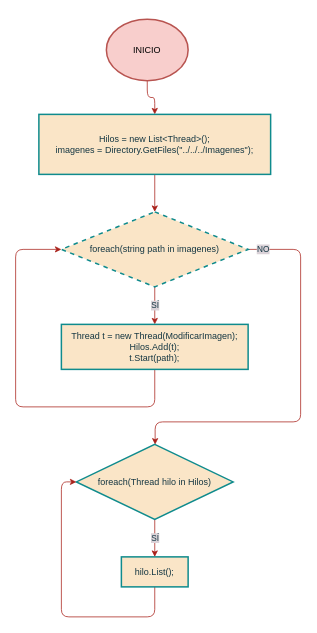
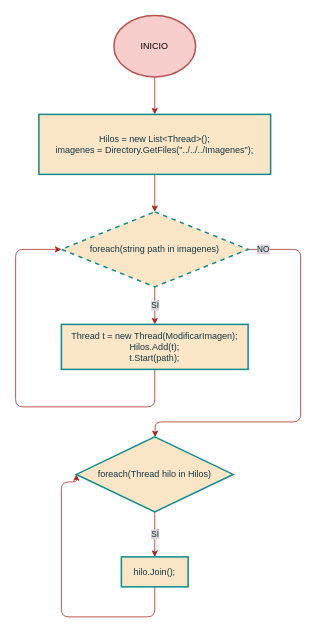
- <mxCell id="3" value="INICIO" style="strokeWidth=2;html=1;shape=mxgraph.flowchart.start_2;whiteSpace=wrap;fontStyle=0;horizontal=1;align=center;fontSize=12;fillColor=#f8cecc;strokeColor=#b85450;" vertex="1" parent="1"><mxGeometry x="141" y="25" width="109" height="82" as="geometry" /></mxCell>
+ <mxCell id="3" value="INICIO" style="strokeWidth=2;html=1;shape=mxgraph.flowchart.start_2;whiteSpace=wrap;fontStyle=0;horizontal=1;align=center;fontSize=12;fillColor=#f8cecc;strokeColor=#b85450;" vertex="1" parent="1"><mxGeometry x="151" y="20" width="109" height="82" as="geometry" /></mxCell>
- <mxCell id="12" value="foreach(Thread hilo in Hilos)" style="rhombus;whiteSpace=wrap;html=1;fontColor=#143642;fontStyle=0;strokeColor=#0F8B8D;strokeWidth=2;fillColor=#FAE5C7;" vertex="1" parent="1"><mxGeometry x="101" y="592" width="209" height="100" as="geometry" /></mxCell>
+ <mxCell id="12" value="foreach(Thread hilo in Hilos)" style="rhombus;whiteSpace=wrap;html=1;fontColor=#143642;fontStyle=0;strokeColor=#0F8B8D;strokeWidth=2;fillColor=#FAE5C7;" vertex="1" parent="1"><mxGeometry x="101" y="582" width="209" height="100" as="geometry" /></mxCell>
- <mxCell id="14" value="hilo.List();" style="whiteSpace=wrap;html=1;fontColor=#143642;fontStyle=0;strokeColor=#0F8B8D;strokeWidth=2;fillColor=#FAE5C7;" vertex="1" parent="1"><mxGeometry x="161" y="742" width="89" height="40" as="geometry" /></mxCell>
+ <mxCell id="14" value="hilo.Join();" style="whiteSpace=wrap;html=1;fontColor=#143642;fontStyle=0;strokeColor=#0F8B8D;strokeWidth=2;fillColor=#FAE5C7;" vertex="1" parent="1"><mxGeometry x="161" y="742" width="89" height="40" as="geometry" /></mxCell>
